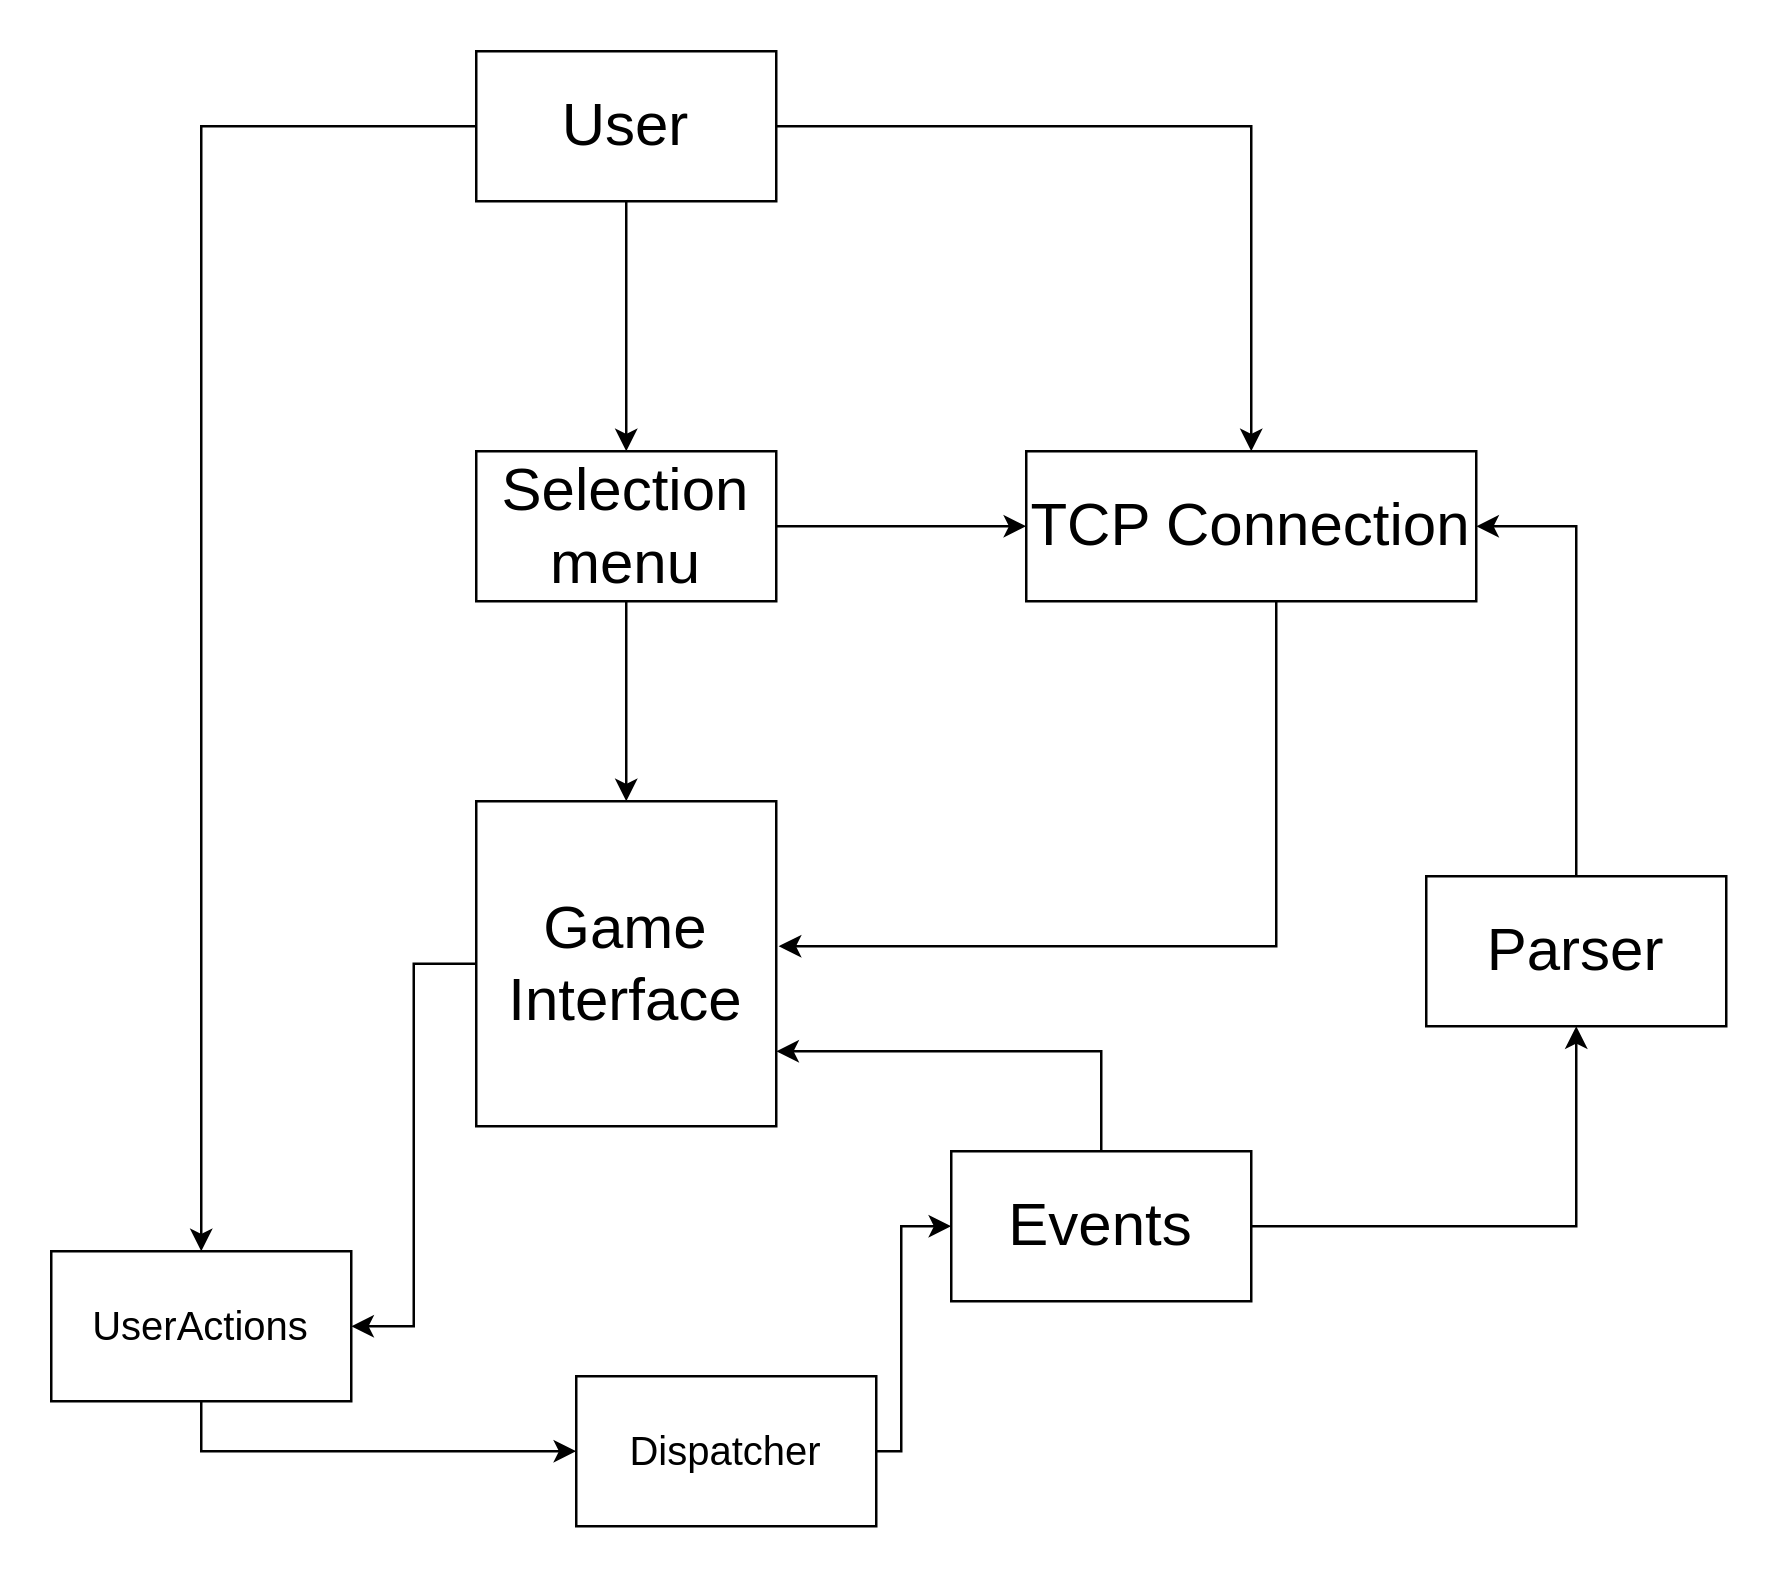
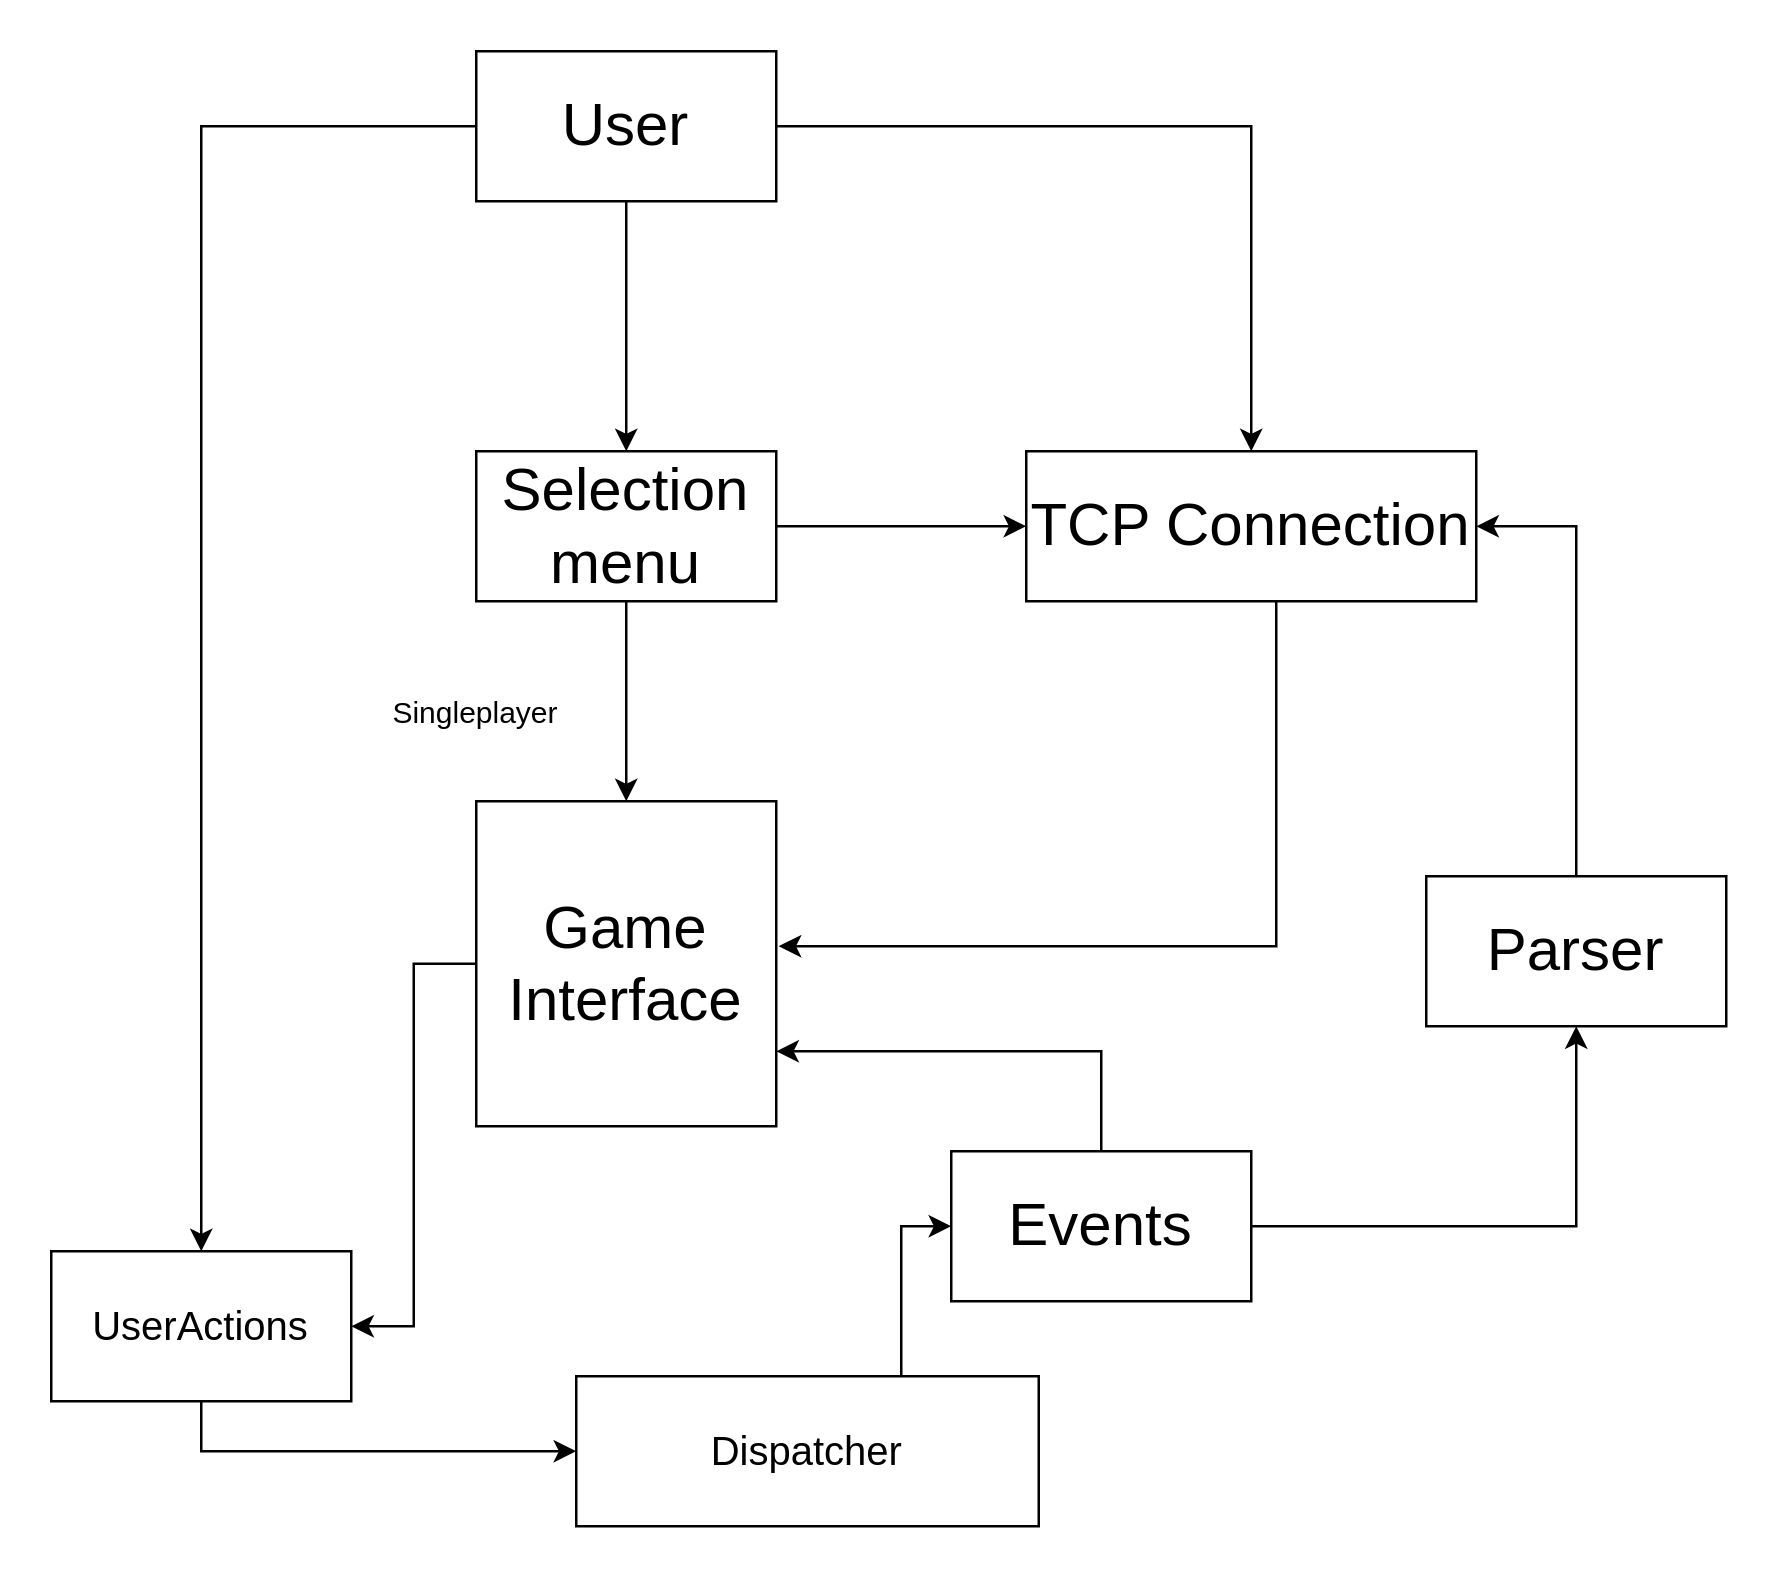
+ <mxCell id="11" value="Singleplayer" style="text;html=1;strokeColor=none;fillColor=none;align=center;verticalAlign=middle;whiteSpace=wrap;rounded=0;" vertex="1" parent="1"><mxGeometry x="150" y="270" width="80" height="30" as="geometry" /></mxCell>
- <mxCell id="17" value="&lt;font size=&quot;3&quot;&gt;Dispatcher&lt;/font&gt;" style="rounded=0;whiteSpace=wrap;html=1;" vertex="1" parent="1"><mxGeometry x="230" y="550" width="120" height="60" as="geometry" /></mxCell>
+ <mxCell id="17" value="&lt;font size=&quot;3&quot;&gt;Dispatcher&lt;/font&gt;" style="rounded=0;whiteSpace=wrap;html=1;" vertex="1" parent="1"><mxGeometry x="230" y="550" width="185" height="60" as="geometry" /></mxCell>
